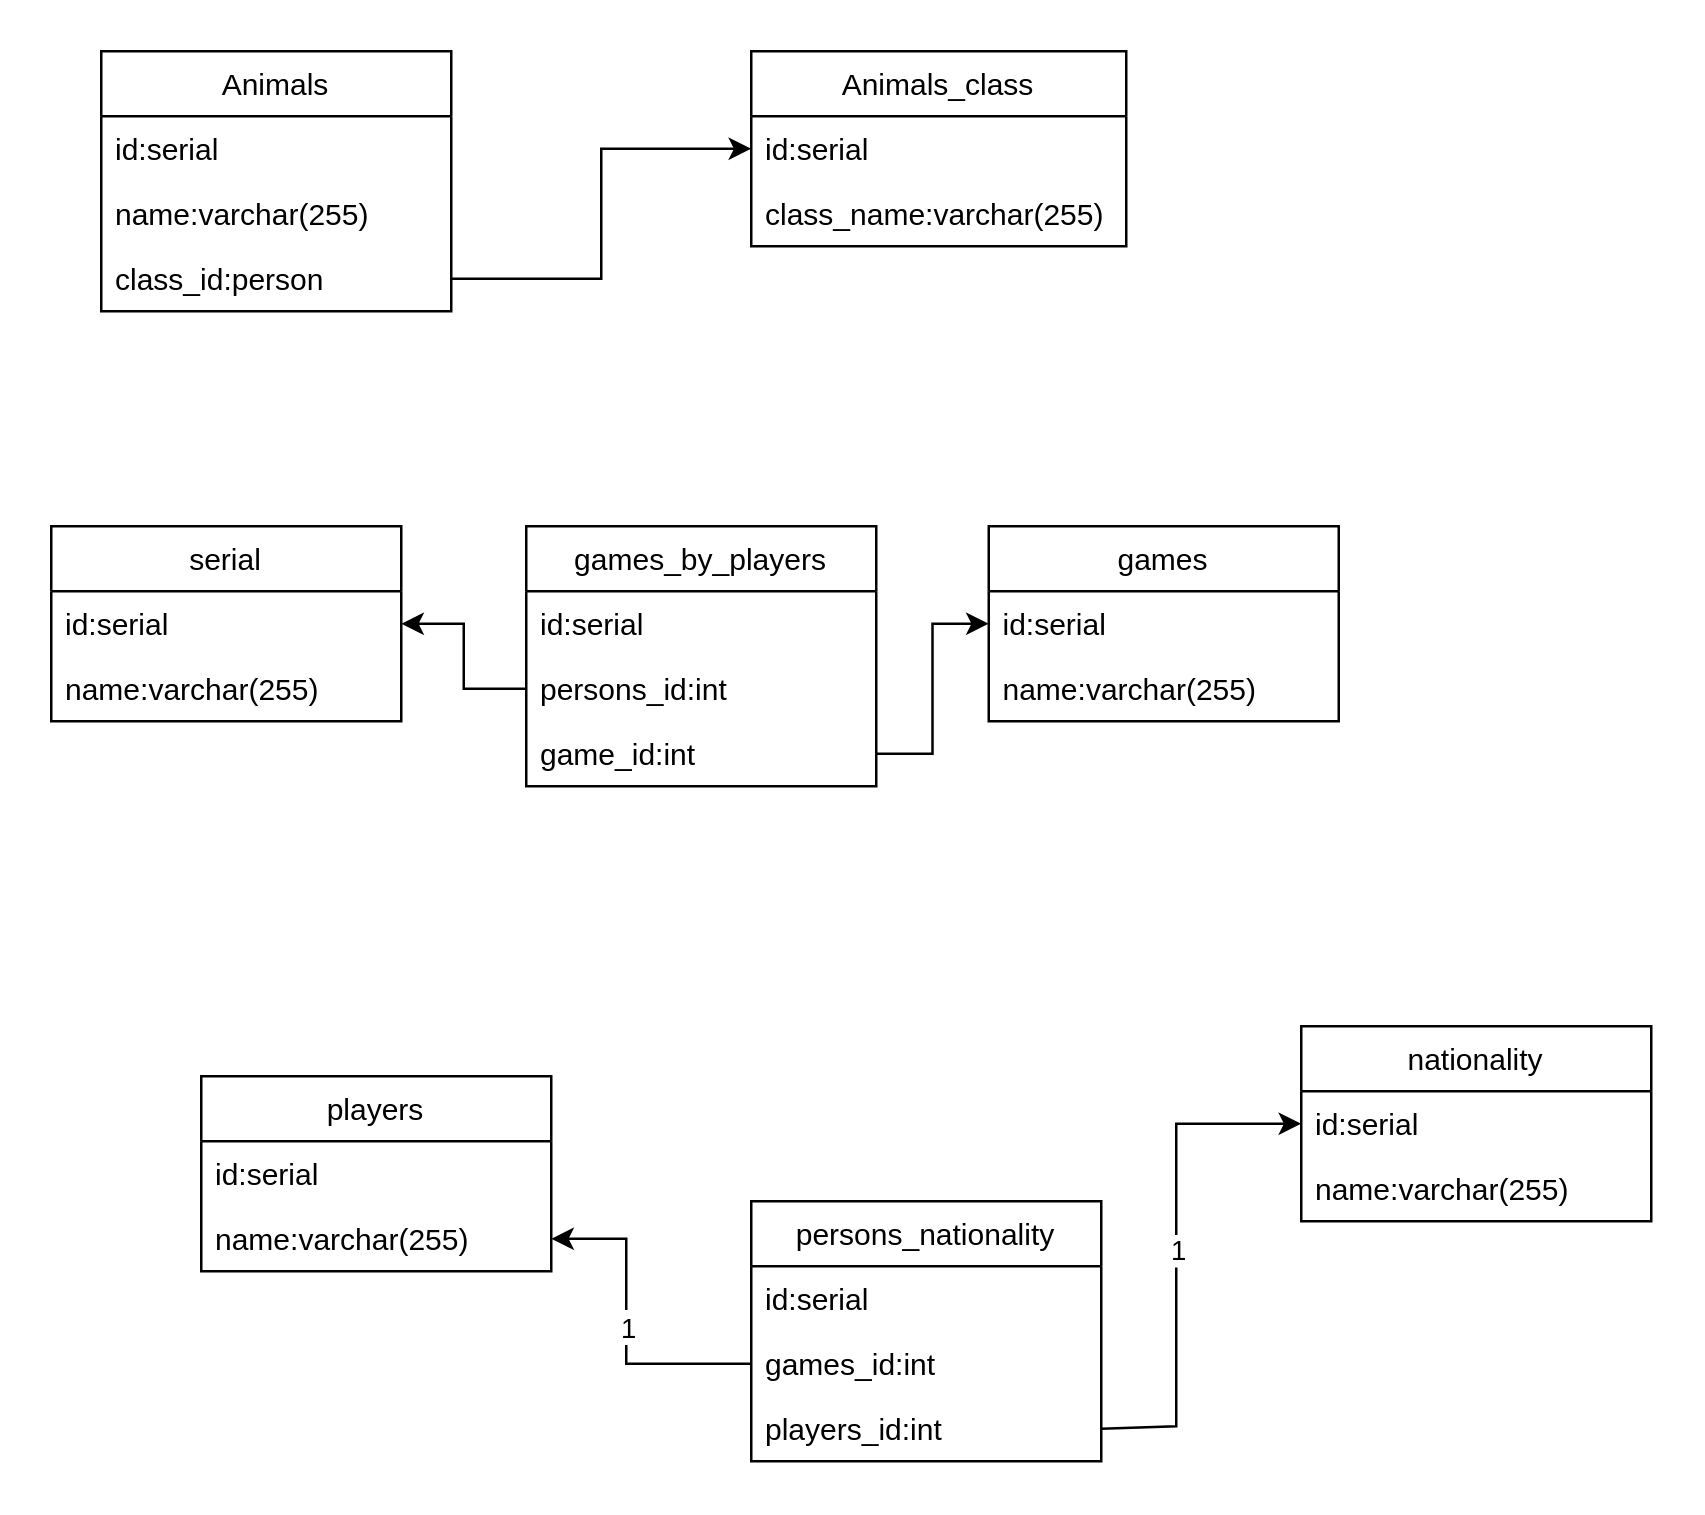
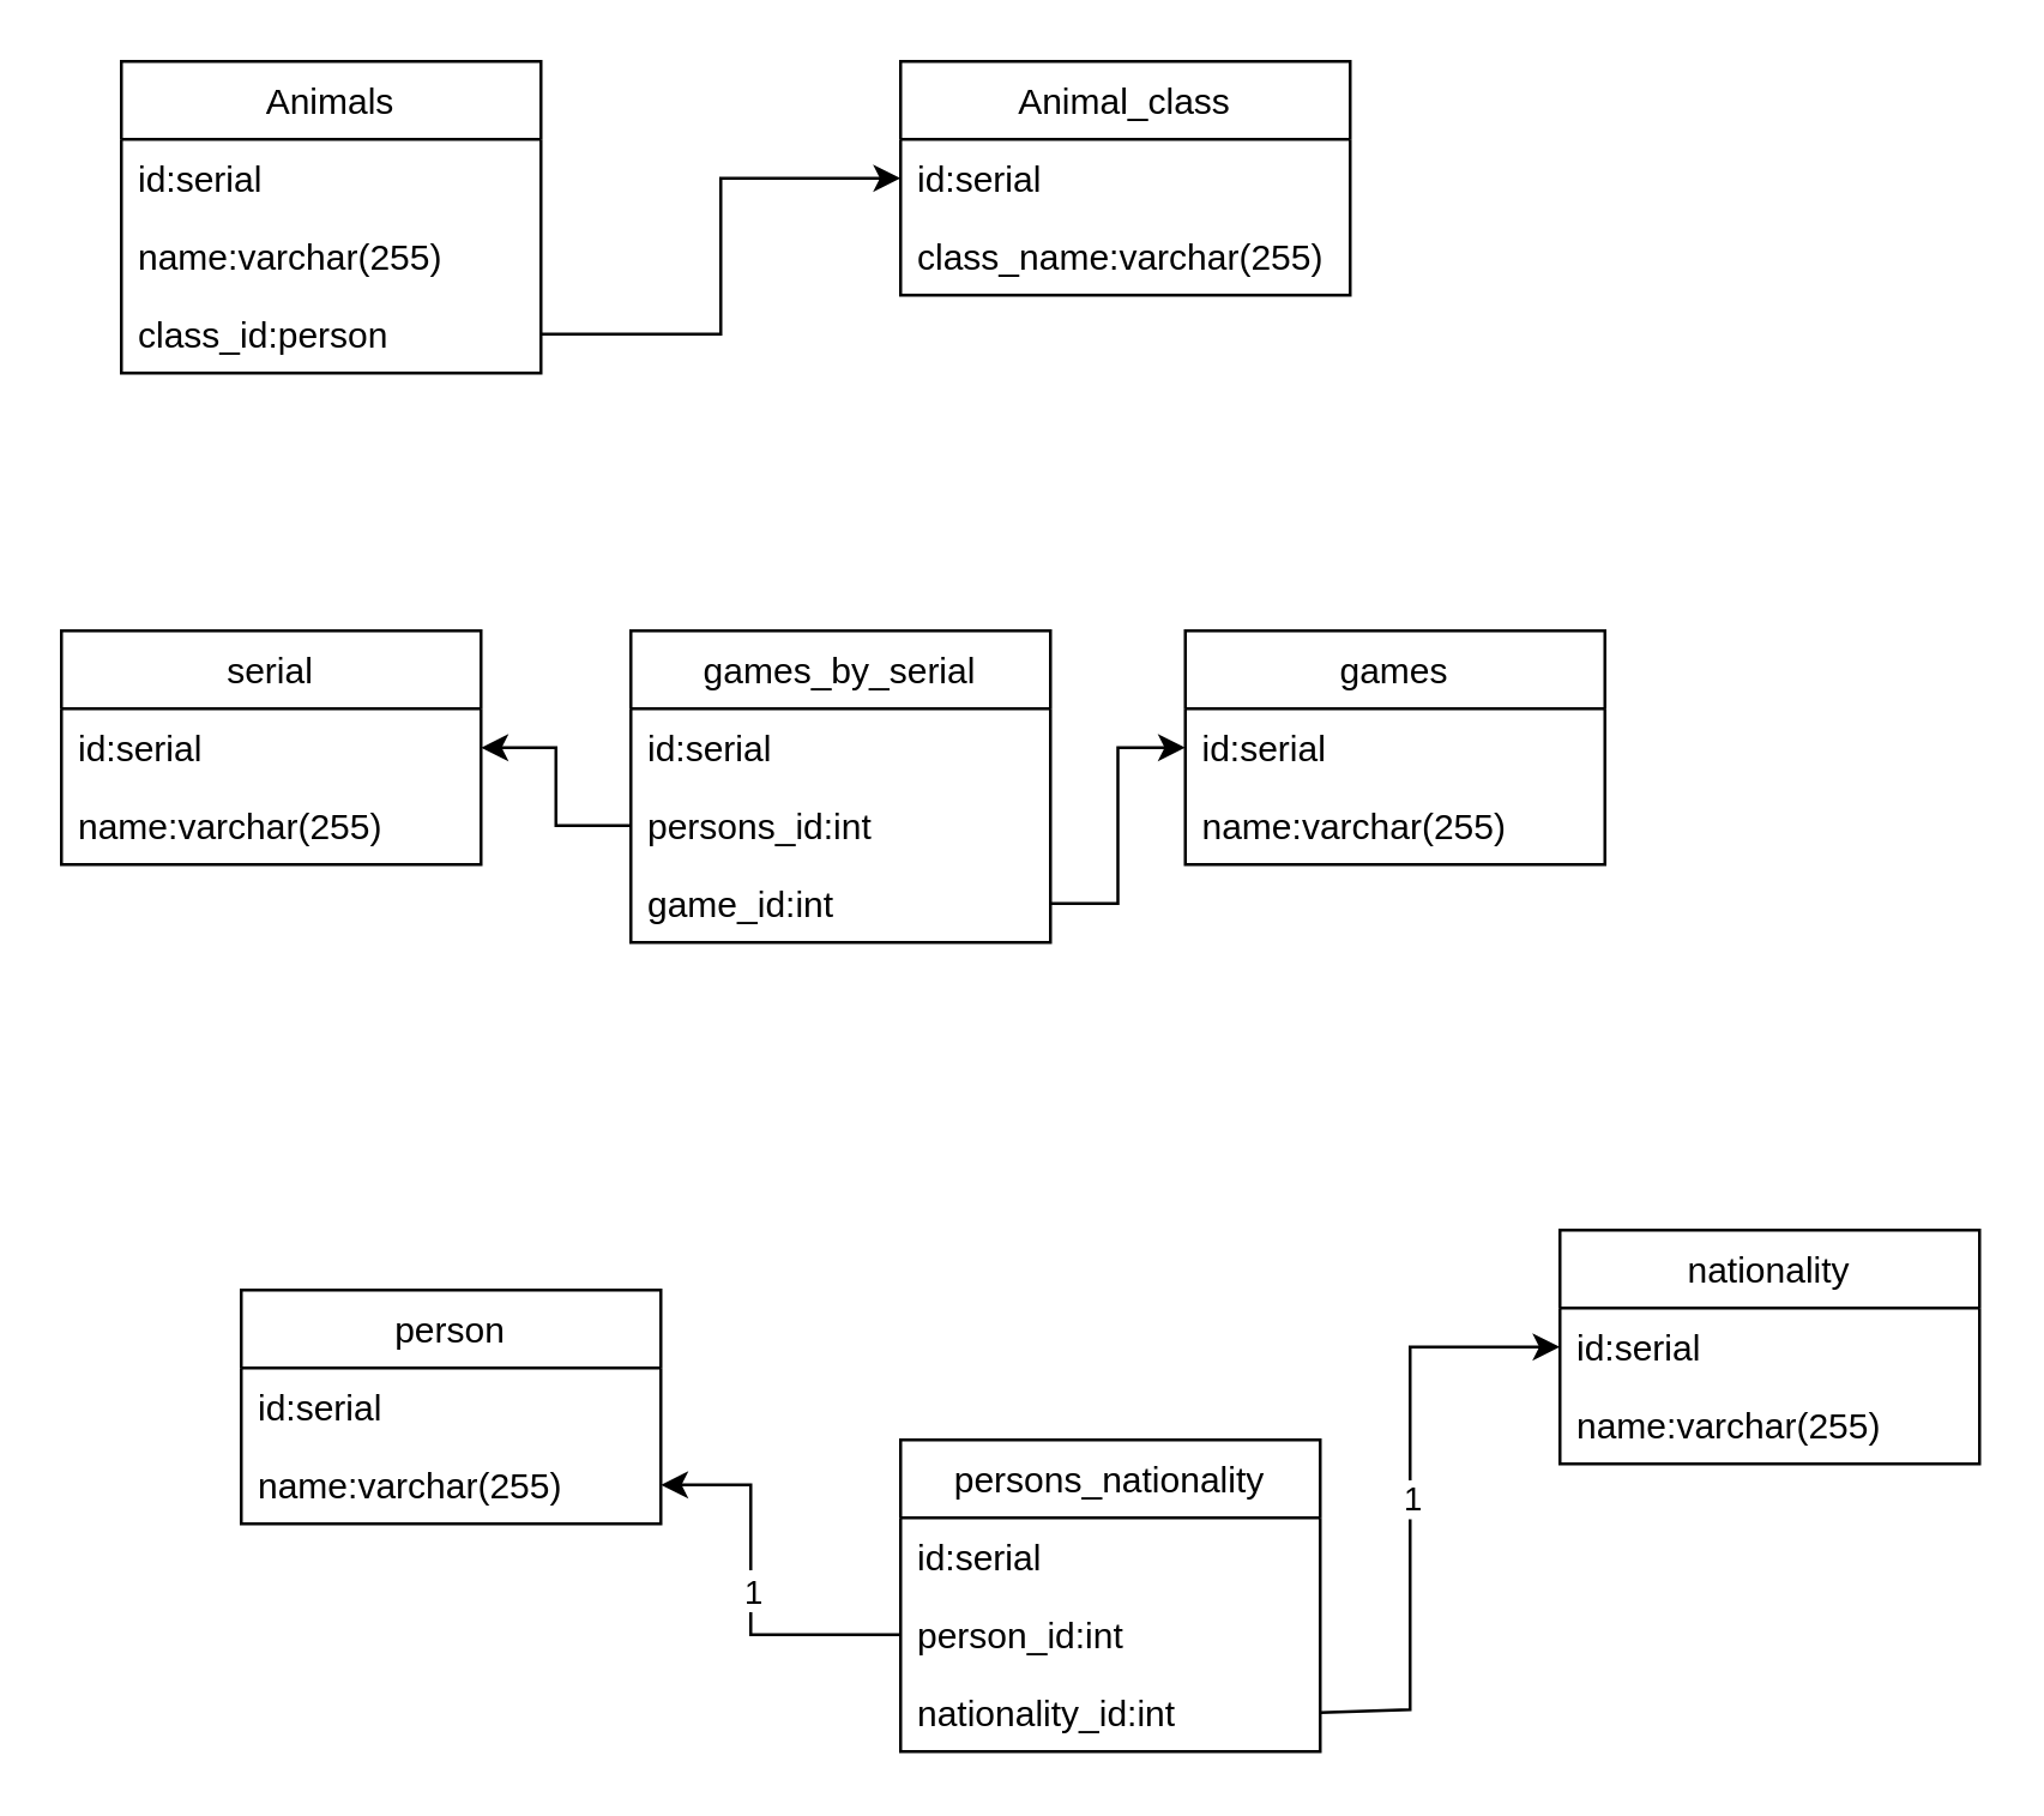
- <mxCell id="6" value="Animals_class" style="swimlane;fontStyle=0;childLayout=stackLayout;horizontal=1;startSize=26;fillColor=none;horizontalStack=0;resizeParent=1;resizeParentMax=0;resizeLast=0;collapsible=1;marginBottom=0;" vertex="1" parent="1"><mxGeometry x="300" y="20" width="150" height="78" as="geometry" /></mxCell>
+ <mxCell id="6" value="Animal_class" style="swimlane;fontStyle=0;childLayout=stackLayout;horizontal=1;startSize=26;fillColor=none;horizontalStack=0;resizeParent=1;resizeParentMax=0;resizeLast=0;collapsible=1;marginBottom=0;" vertex="1" parent="1"><mxGeometry x="300" y="20" width="150" height="78" as="geometry" /></mxCell>
- <mxCell id="13" value="games_by_players" style="swimlane;fontStyle=0;childLayout=stackLayout;horizontal=1;startSize=26;fillColor=none;horizontalStack=0;resizeParent=1;resizeParentMax=0;resizeLast=0;collapsible=1;marginBottom=0;" vertex="1" parent="1"><mxGeometry x="210" y="210" width="140" height="104" as="geometry" /></mxCell>
+ <mxCell id="13" value="games_by_serial" style="swimlane;fontStyle=0;childLayout=stackLayout;horizontal=1;startSize=26;fillColor=none;horizontalStack=0;resizeParent=1;resizeParentMax=0;resizeLast=0;collapsible=1;marginBottom=0;" vertex="1" parent="1"><mxGeometry x="210" y="210" width="140" height="104" as="geometry" /></mxCell>
- <mxCell id="22" value="players" style="swimlane;fontStyle=0;childLayout=stackLayout;horizontal=1;startSize=26;fillColor=none;horizontalStack=0;resizeParent=1;resizeParentMax=0;resizeLast=0;collapsible=1;marginBottom=0;" vertex="1" parent="1"><mxGeometry x="80" y="430" width="140" height="78" as="geometry" /></mxCell>
+ <mxCell id="22" value="person" style="swimlane;fontStyle=0;childLayout=stackLayout;horizontal=1;startSize=26;fillColor=none;horizontalStack=0;resizeParent=1;resizeParentMax=0;resizeLast=0;collapsible=1;marginBottom=0;" vertex="1" parent="1"><mxGeometry x="80" y="430" width="140" height="78" as="geometry" /></mxCell>
- <mxCell id="30" value="games_id:int&#10;" style="text;strokeColor=none;fillColor=none;align=left;verticalAlign=top;spacingLeft=4;spacingRight=4;overflow=hidden;rotatable=0;points=[[0,0.5],[1,0.5]];portConstraint=eastwest;" vertex="1" parent="28"><mxGeometry y="52" width="140" height="26" as="geometry" /></mxCell>
+ <mxCell id="30" value="person_id:int&#10;" style="text;strokeColor=none;fillColor=none;align=left;verticalAlign=top;spacingLeft=4;spacingRight=4;overflow=hidden;rotatable=0;points=[[0,0.5],[1,0.5]];portConstraint=eastwest;" vertex="1" parent="28"><mxGeometry y="52" width="140" height="26" as="geometry" /></mxCell>
- <mxCell id="31" value="players_id:int&#10;" style="text;strokeColor=none;fillColor=none;align=left;verticalAlign=top;spacingLeft=4;spacingRight=4;overflow=hidden;rotatable=0;points=[[0,0.5],[1,0.5]];portConstraint=eastwest;" vertex="1" parent="28"><mxGeometry y="78" width="140" height="26" as="geometry" /></mxCell>
+ <mxCell id="31" value="nationality_id:int&#10;" style="text;strokeColor=none;fillColor=none;align=left;verticalAlign=top;spacingLeft=4;spacingRight=4;overflow=hidden;rotatable=0;points=[[0,0.5],[1,0.5]];portConstraint=eastwest;" vertex="1" parent="28"><mxGeometry y="78" width="140" height="26" as="geometry" /></mxCell>
